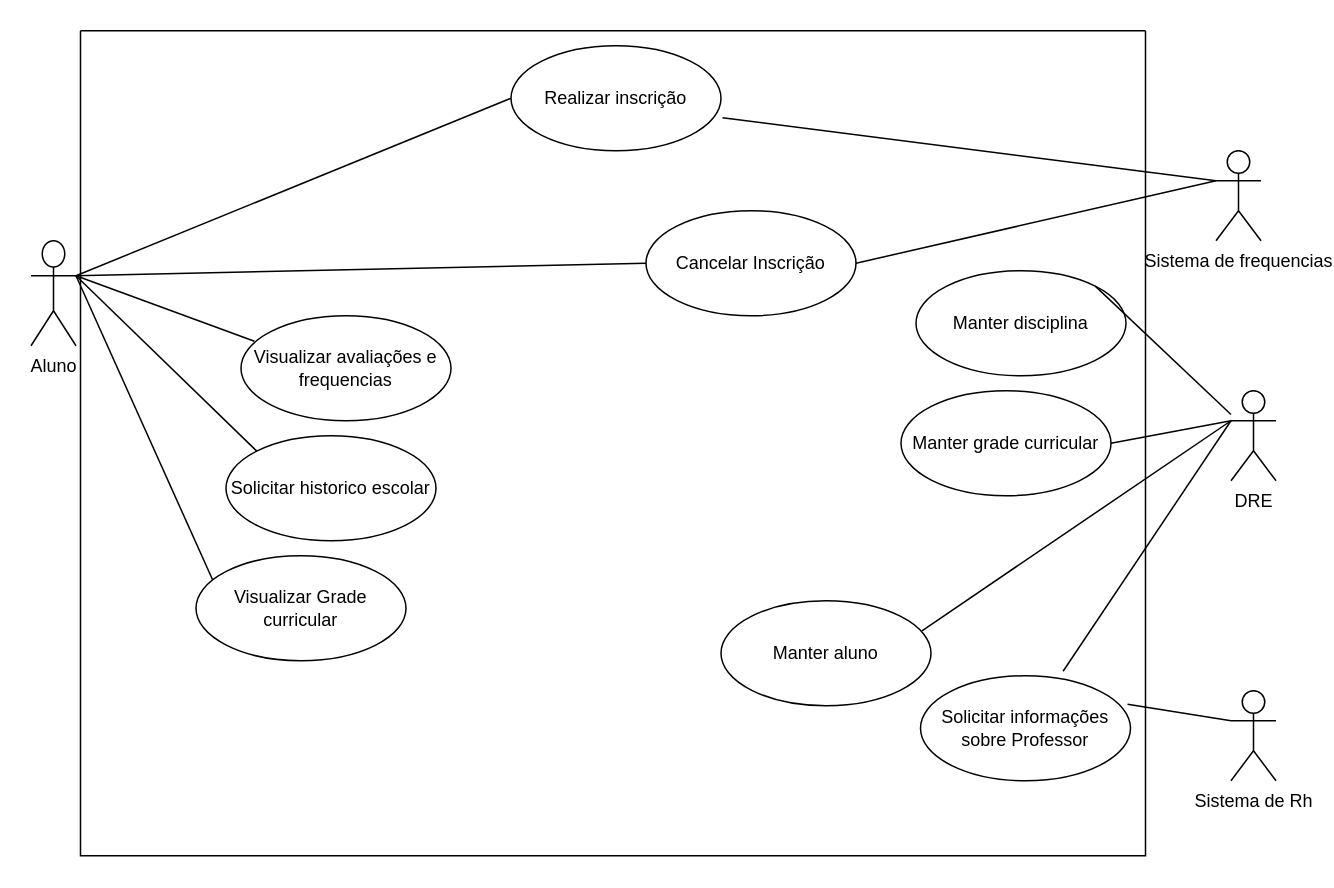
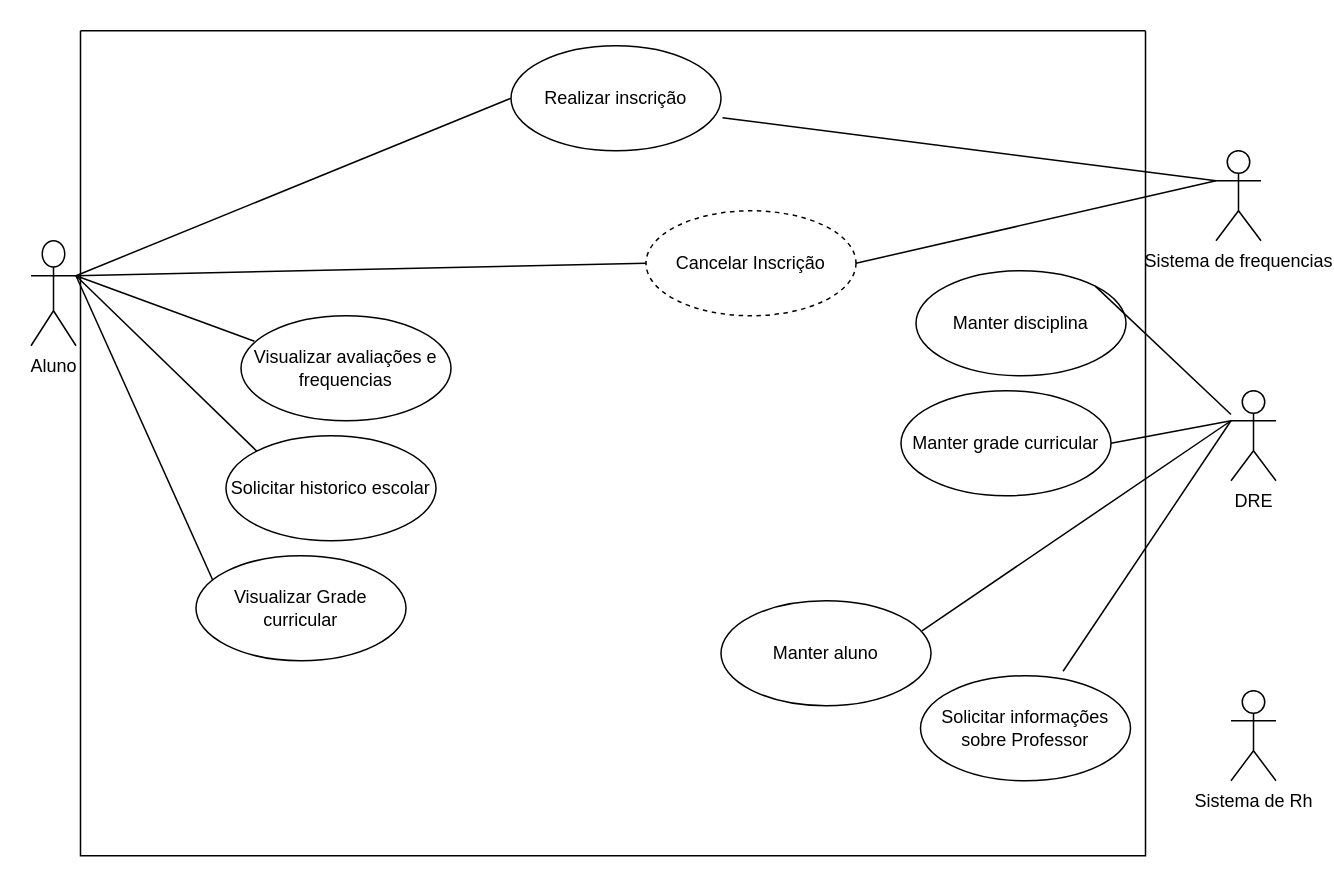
- <mxCell id="7" value="&lt;font style=&quot;vertical-align: inherit;&quot;&gt;&lt;font style=&quot;vertical-align: inherit;&quot;&gt;Cancelar Inscrição&lt;/font&gt;&lt;/font&gt;" style="ellipse;whiteSpace=wrap;html=1;" vertex="1" parent="1"><mxGeometry x="430" y="140" width="140" height="70" as="geometry" /></mxCell>
+ <mxCell id="7" value="&lt;font style=&quot;vertical-align: inherit;&quot;&gt;&lt;font style=&quot;vertical-align: inherit;&quot;&gt;Cancelar Inscrição&lt;/font&gt;&lt;/font&gt;" style="ellipse;whiteSpace=wrap;html=1;dashed=1;" vertex="1" parent="1"><mxGeometry x="430" y="140" width="140" height="70" as="geometry" /></mxCell>
- <mxCell id="25" value="" style="endArrow=none;html=1;rounded=0;entryX=0;entryY=0.333;entryDx=0;entryDy=0;entryPerimeter=0;exitX=0.986;exitY=0.271;exitDx=0;exitDy=0;exitPerimeter=0;" edge="1" parent="1" source="27" target="14"><mxGeometry width="50" height="50" relative="1" as="geometry"><mxPoint x="460" y="410" as="sourcePoint" /><mxPoint x="510" y="360" as="targetPoint" /></mxGeometry></mxCell>
